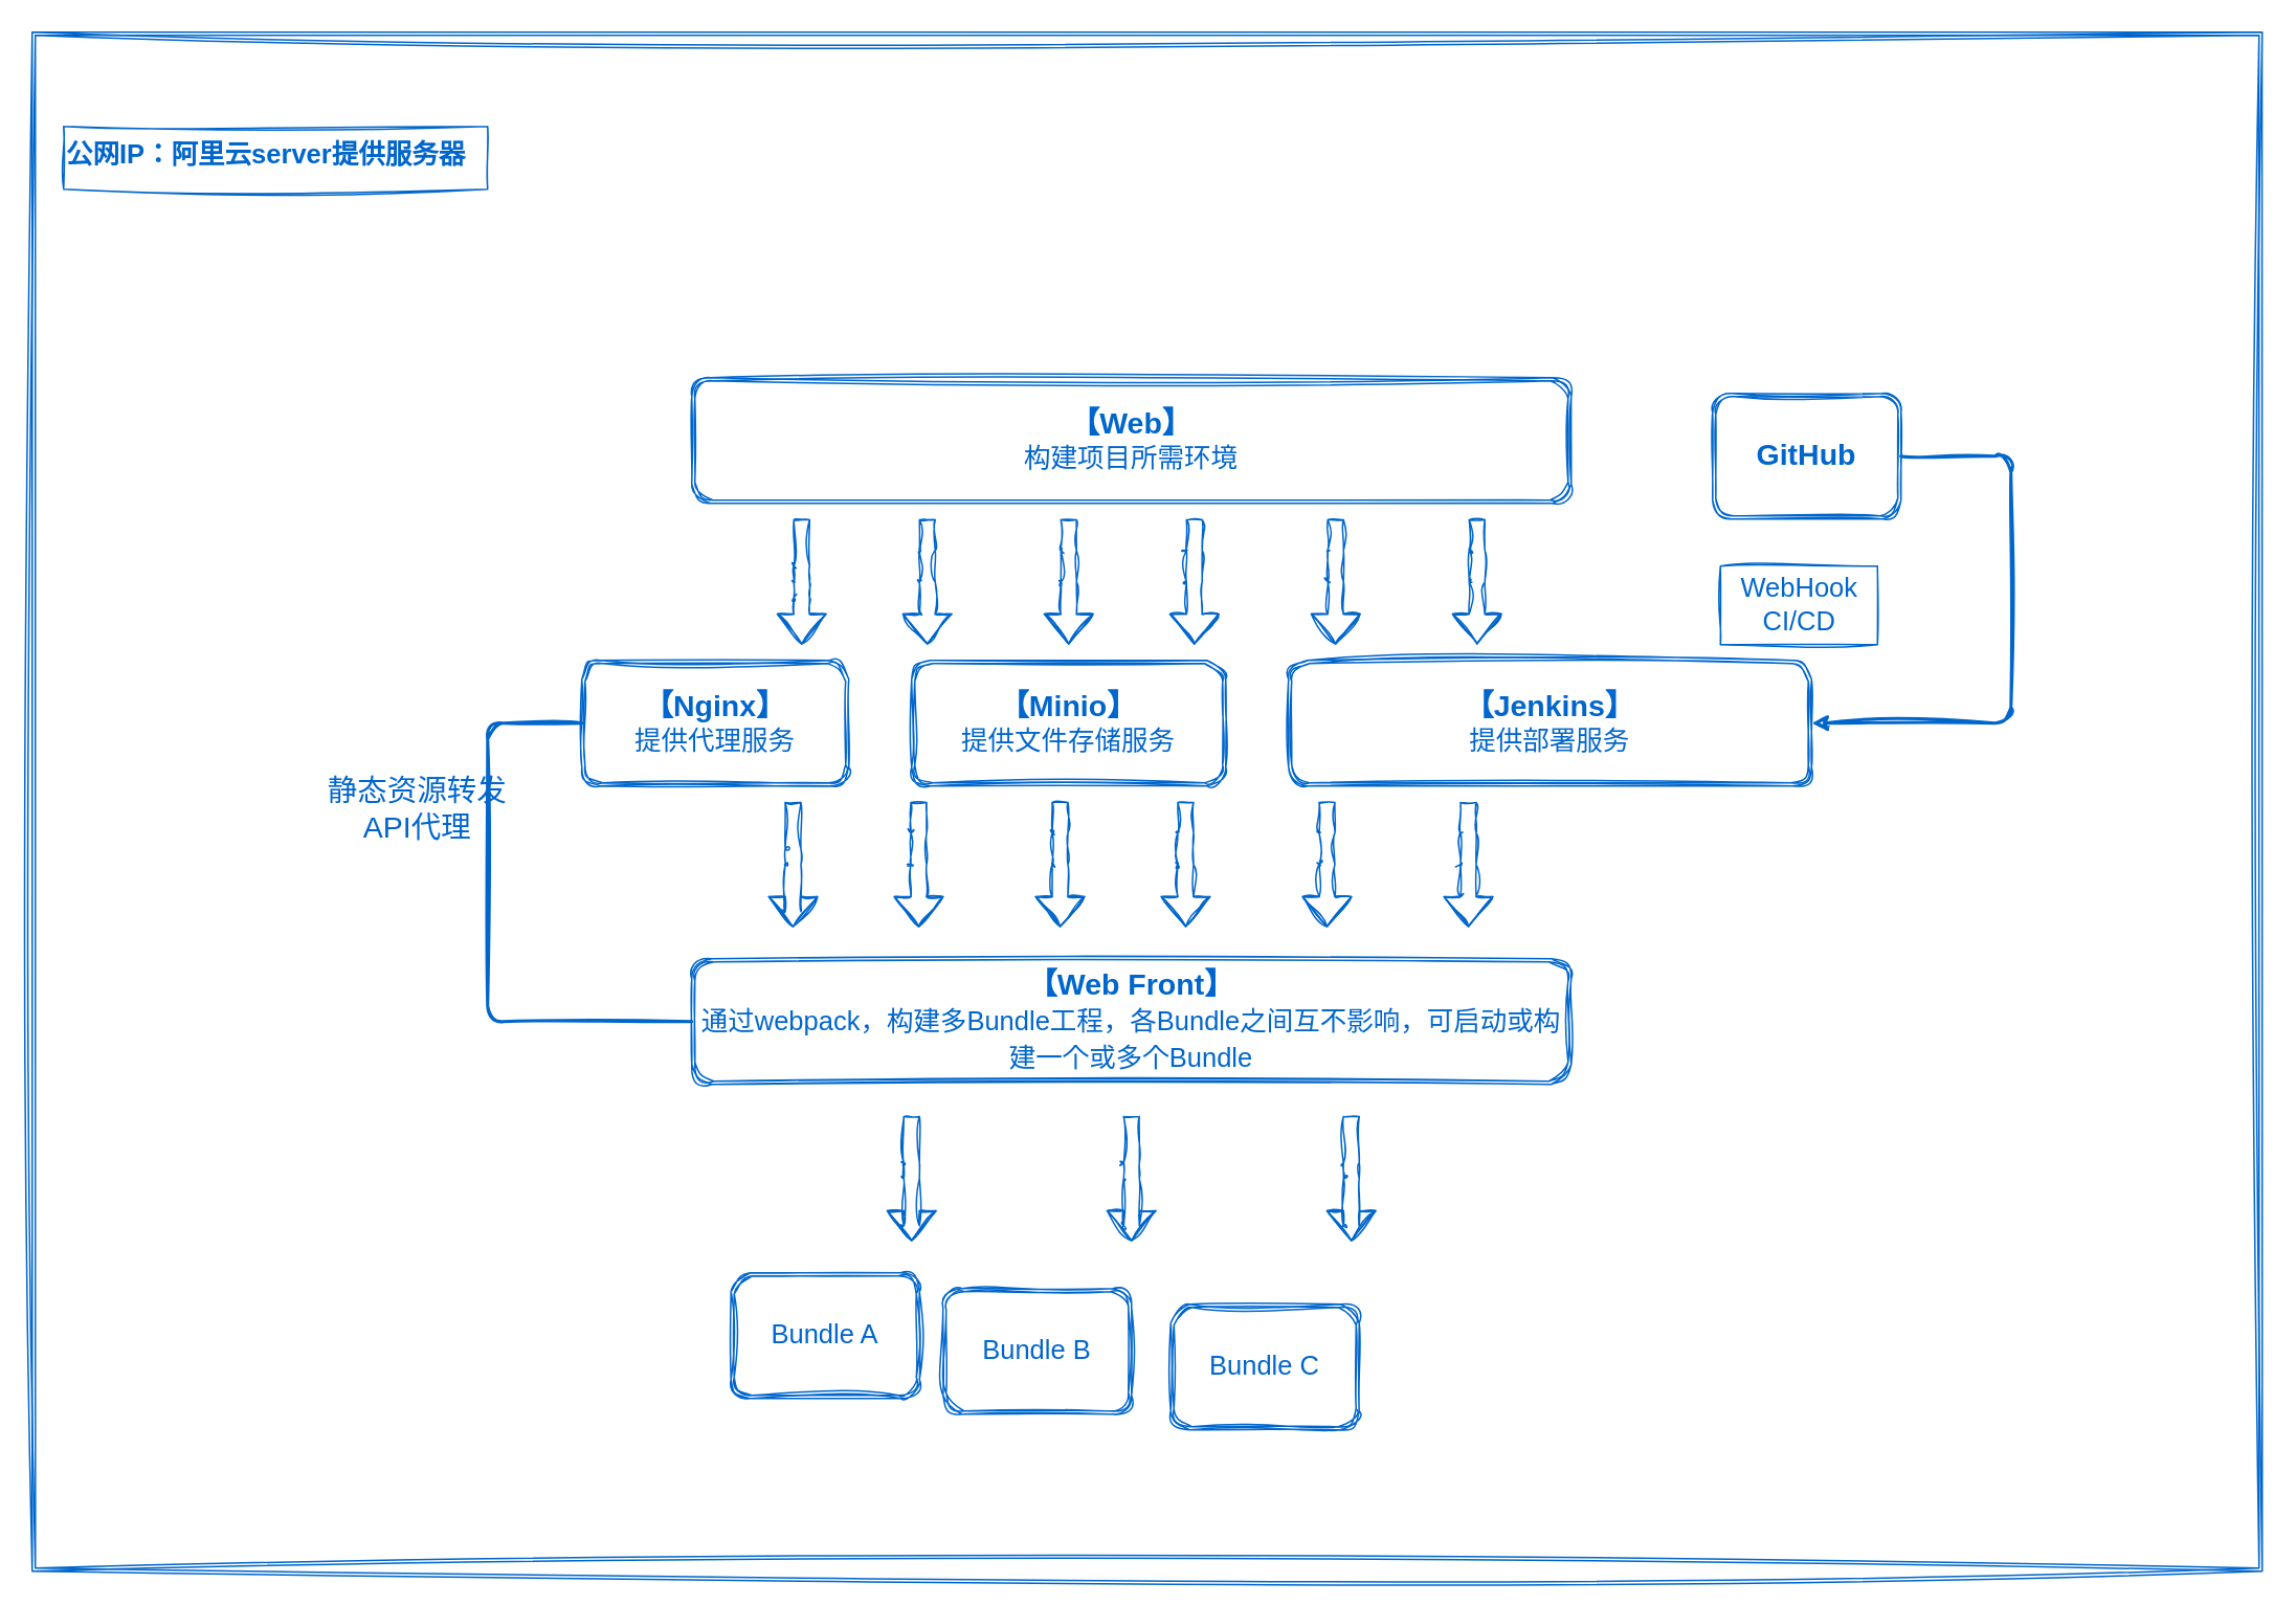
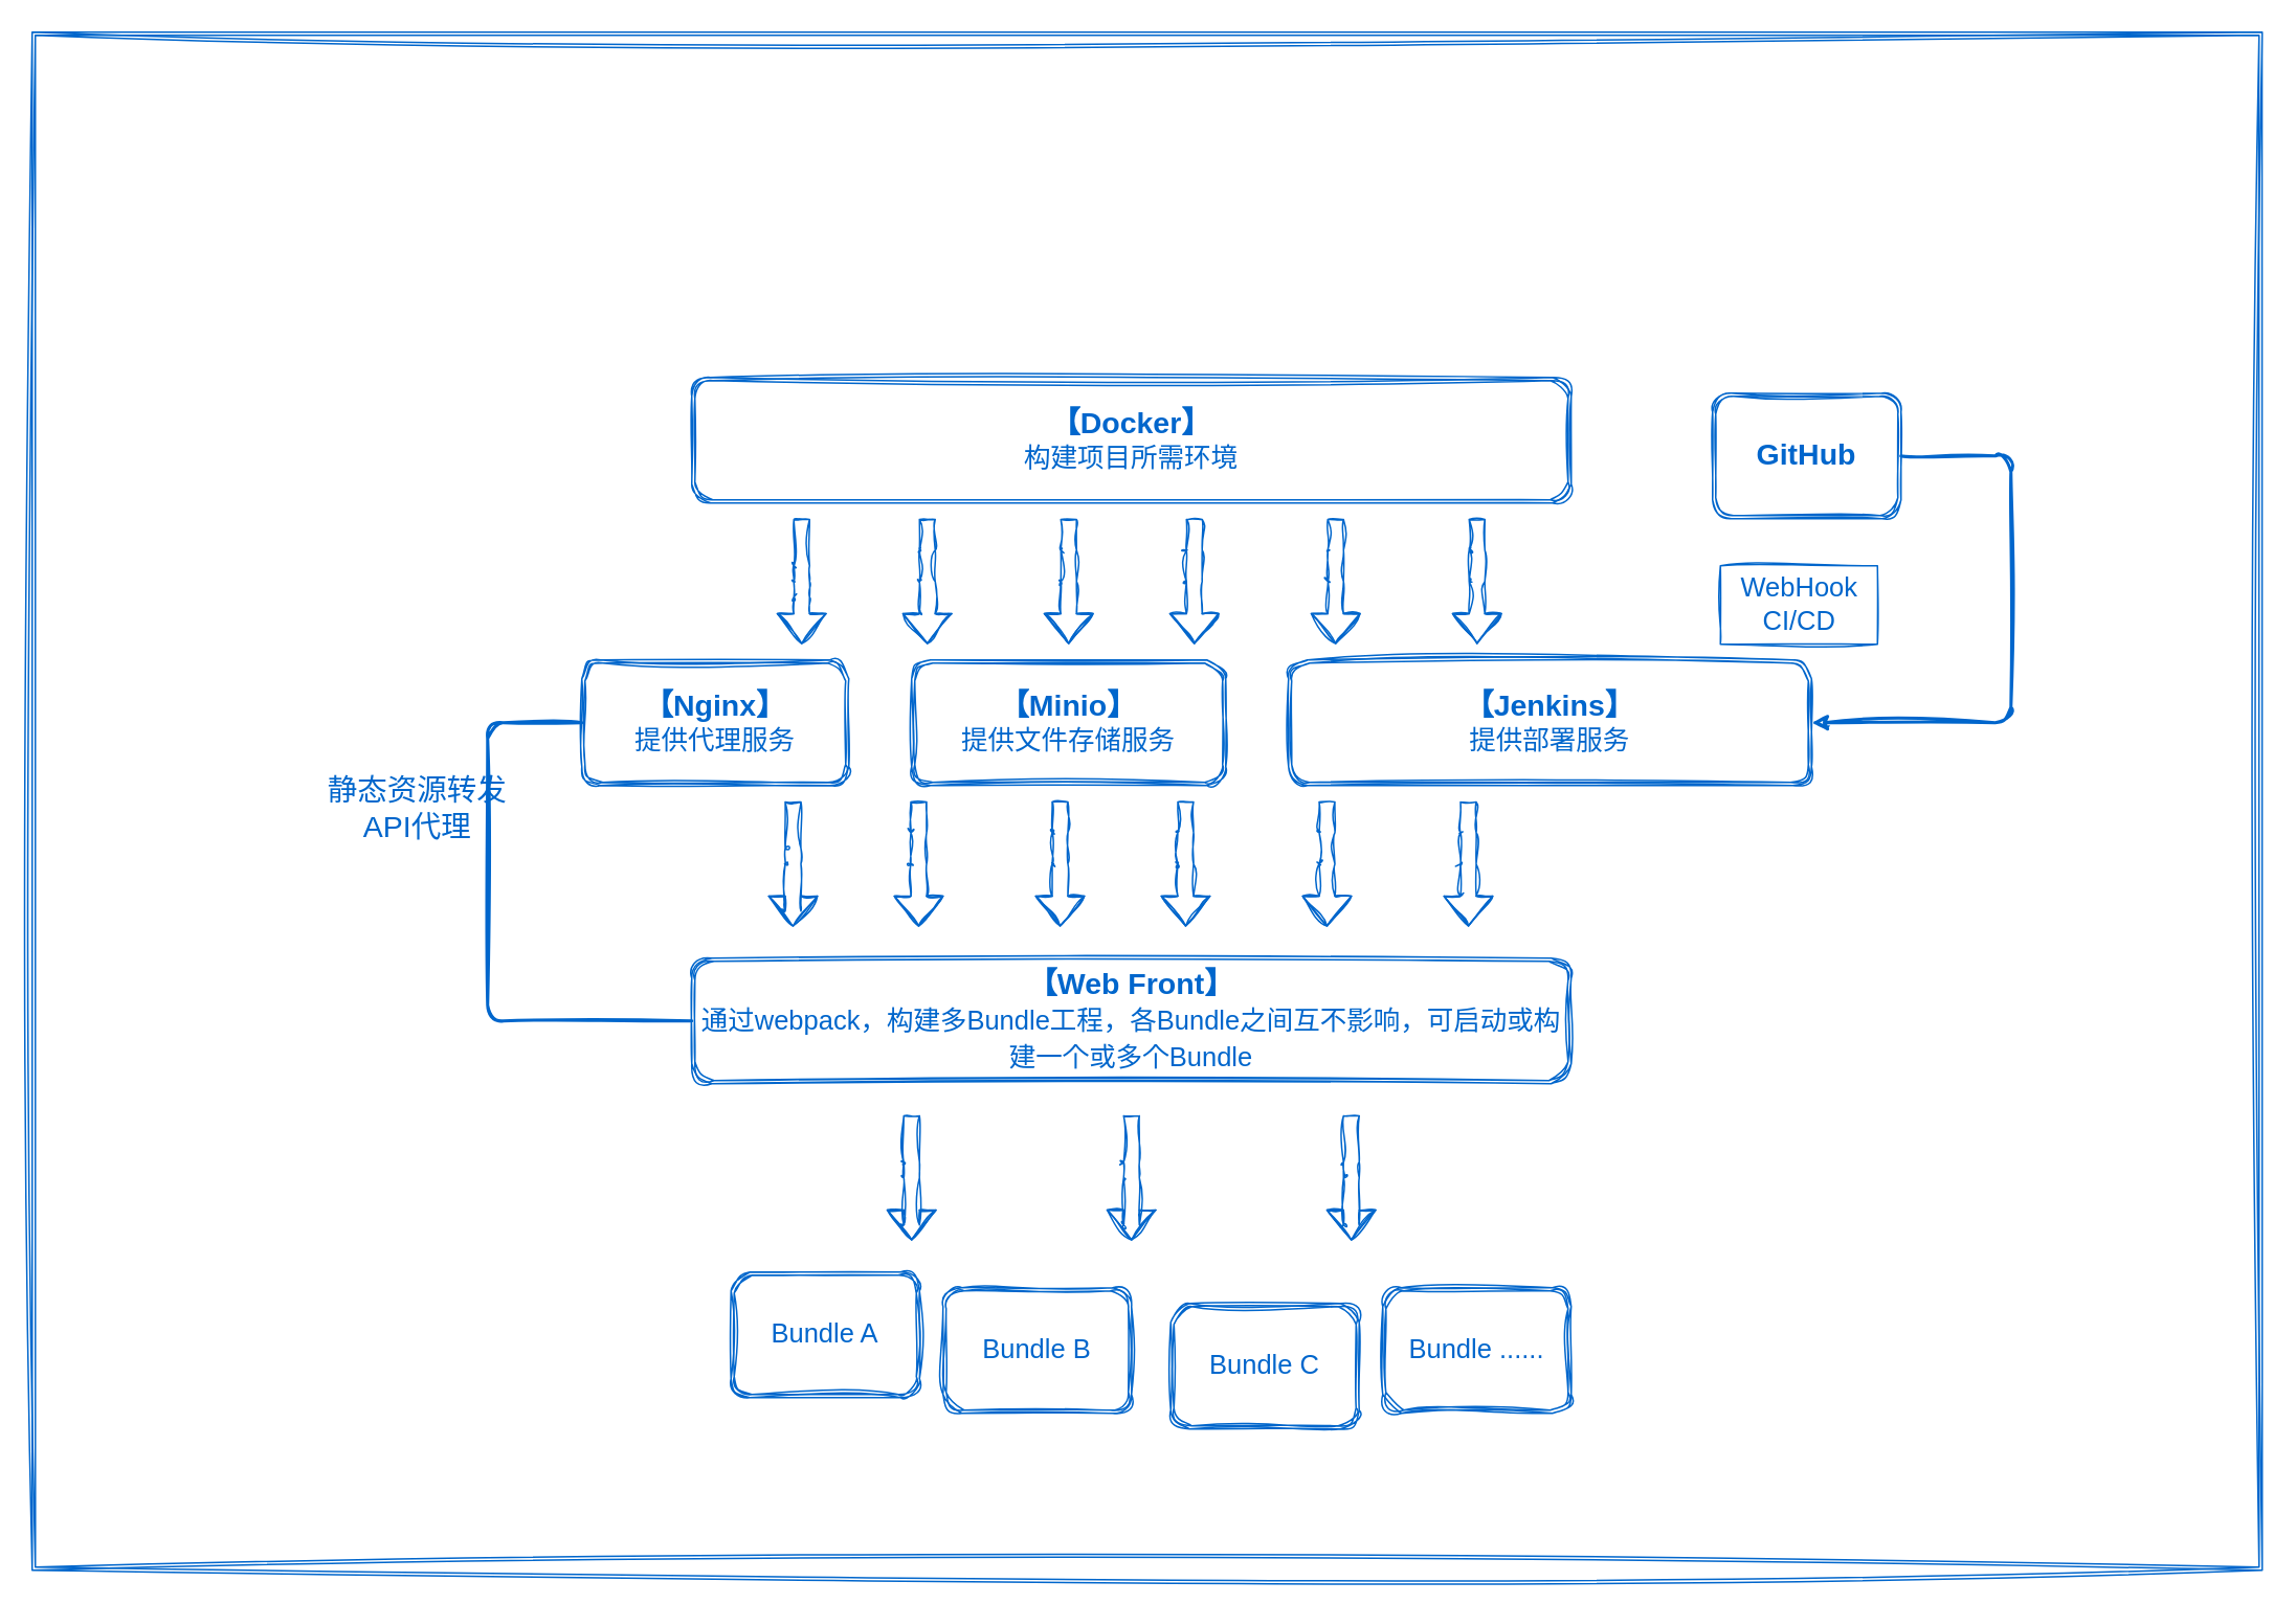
- <mxCell id="21" value="&lt;span style=&quot;font-family: Helvetica; font-size: 17px; font-style: normal; font-variant-ligatures: normal; font-variant-caps: normal; letter-spacing: normal; orphans: 2; text-indent: 0px; text-transform: none; widows: 2; word-spacing: 0px; -webkit-text-stroke-width: 0px; text-decoration-thickness: initial; text-decoration-style: initial; text-decoration-color: initial; float: none; display: inline !important;&quot;&gt;&lt;b style=&quot;&quot;&gt;公网IP：阿里云server提供服务器&lt;/b&gt;&lt;/span&gt;" style="text;whiteSpace=wrap;html=1;fontSize=19;fontColor=#0066CC;sketch=1;curveFitting=1;jiggle=2;strokeColor=#0066CC;align=left;" vertex="1" parent="1"><mxGeometry x="40" y="80" width="270" height="40" as="geometry" /></mxCell>
- <mxCell id="4" value="&lt;span style=&quot;font-weight: bold; font-size: 19px;&quot;&gt;【Web】&lt;/span&gt;&lt;br&gt;&lt;font style=&quot;font-size: 17px;&quot;&gt;构建项目所需环境&lt;/font&gt;" style="shape=ext;double=1;rounded=1;whiteSpace=wrap;html=1;fillColor=none;sketch=1;curveFitting=1;jiggle=2;fontColor=#0066CC;strokeColor=#0066CC;" vertex="1" parent="1"><mxGeometry x="440" y="240" width="560" height="80" as="geometry" /></mxCell>
+ <mxCell id="4" value="&lt;span style=&quot;font-weight: bold; font-size: 19px;&quot;&gt;【Docker】&lt;/span&gt;&lt;br&gt;&lt;font style=&quot;font-size: 17px;&quot;&gt;构建项目所需环境&lt;/font&gt;" style="shape=ext;double=1;rounded=1;whiteSpace=wrap;html=1;fillColor=none;sketch=1;curveFitting=1;jiggle=2;fontColor=#0066CC;strokeColor=#0066CC;" vertex="1" parent="1"><mxGeometry x="440" y="240" width="560" height="80" as="geometry" /></mxCell>
+ <mxCell id="30" value="Bundle ......" style="shape=ext;double=1;rounded=1;whiteSpace=wrap;html=1;fontSize=17;fontColor=#0066CC;fillColor=none;sketch=1;curveFitting=1;jiggle=2;strokeColor=#0066CC;" vertex="1" parent="1"><mxGeometry x="880" y="820" width="120" height="80" as="geometry" /></mxCell>
